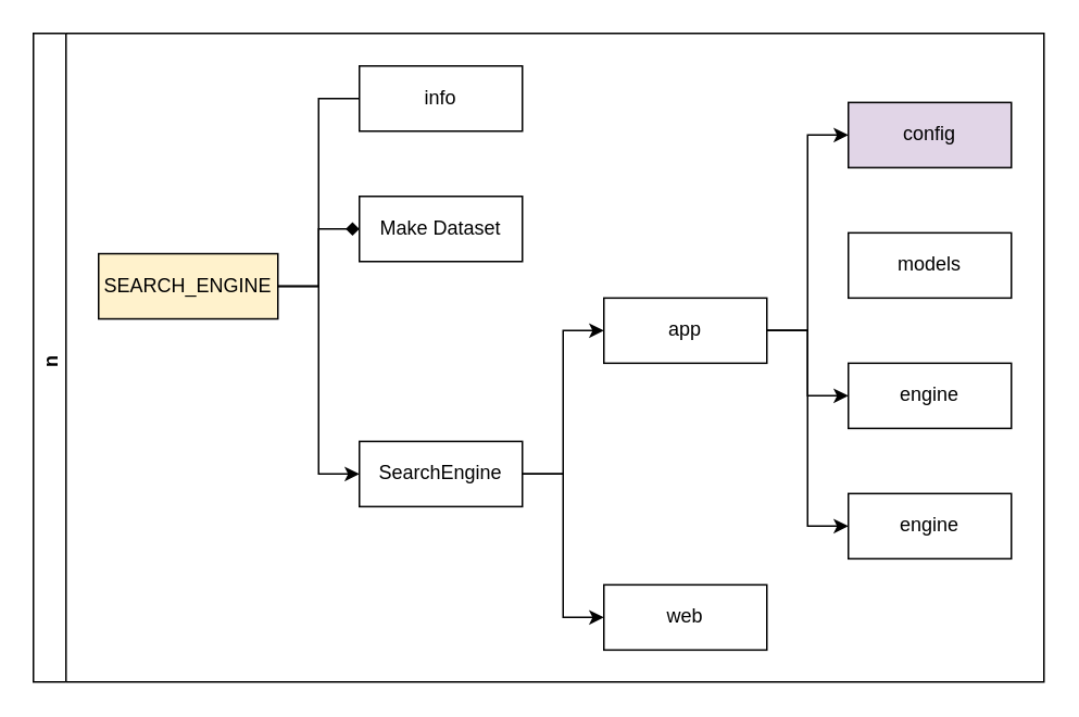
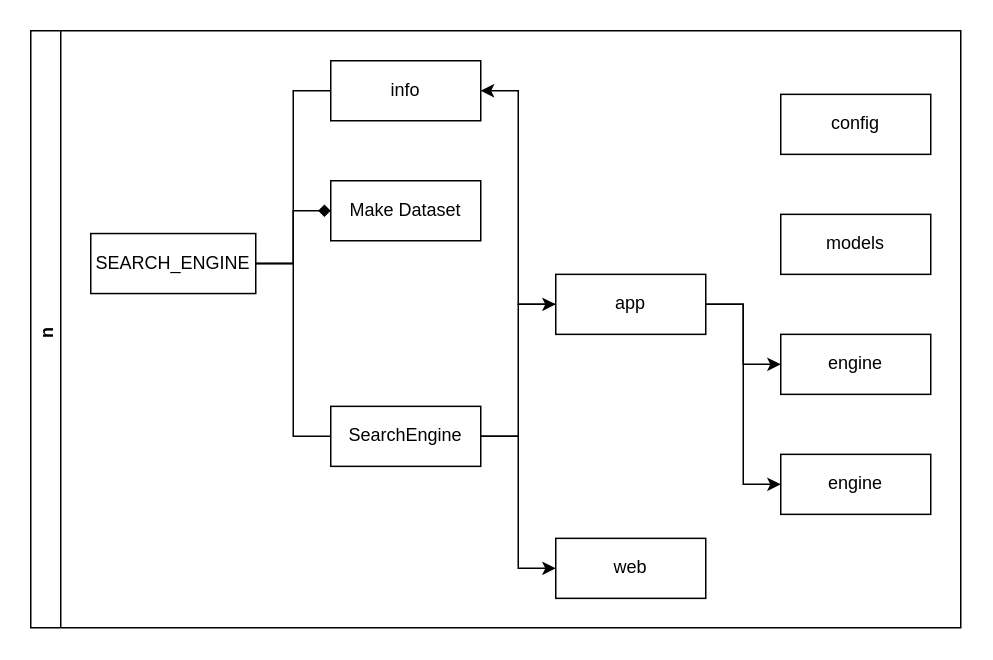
- <mxCell id="15" value="config" style="whiteSpace=wrap;html=1;fillColor=#e1d5e7;" parent="2" vertex="1"><mxGeometry x="500" y="42.4" width="100" height="40" as="geometry" /></mxCell>
+ <mxCell id="15" value="config" style="whiteSpace=wrap;html=1;" parent="2" vertex="1"><mxGeometry x="500" y="42.4" width="100" height="40" as="geometry" /></mxCell>
- <mxCell id="14" value="" style="edgeStyle=elbowEdgeStyle;elbow=horizontal;html=1;rounded=0;" parent="2" source="11" target="15" edge="1"><mxGeometry relative="1" as="geometry"><mxPoint x="340" y="-164.8" as="sourcePoint" /></mxGeometry></mxCell>
+ <mxCell id="14" value="" style="edgeStyle=elbowEdgeStyle;elbow=horizontal;html=1;rounded=0;" parent="2" source="11" target="4" edge="1"><mxGeometry relative="1" as="geometry"><mxPoint x="340" y="-164.8" as="sourcePoint" /></mxGeometry></mxCell>
- <mxCell id="3" value="SEARCH_ENGINE" style="whiteSpace=wrap;html=1;fillColor=#fff2cc;" parent="2" vertex="1"><mxGeometry x="40" y="135.2" width="110" height="40" as="geometry" /></mxCell>
+ <mxCell id="3" value="SEARCH_ENGINE" style="whiteSpace=wrap;html=1;" parent="2" vertex="1"><mxGeometry x="40" y="135.2" width="110" height="40" as="geometry" /></mxCell>
- <mxCell id="8" value="" style="edgeStyle=elbowEdgeStyle;elbow=horizontal;html=1;rounded=0;" parent="2" source="3" target="9" edge="1"><mxGeometry relative="1" as="geometry"><mxPoint x="190" y="-344.8" as="sourcePoint" /></mxGeometry></mxCell>
+ <mxCell id="8" value="" style="edgeStyle=elbowEdgeStyle;elbow=horizontal;html=1;rounded=0;endArrow=none;" parent="2" source="3" target="9" edge="1"><mxGeometry relative="1" as="geometry"><mxPoint x="190" y="-344.8" as="sourcePoint" /></mxGeometry></mxCell>
